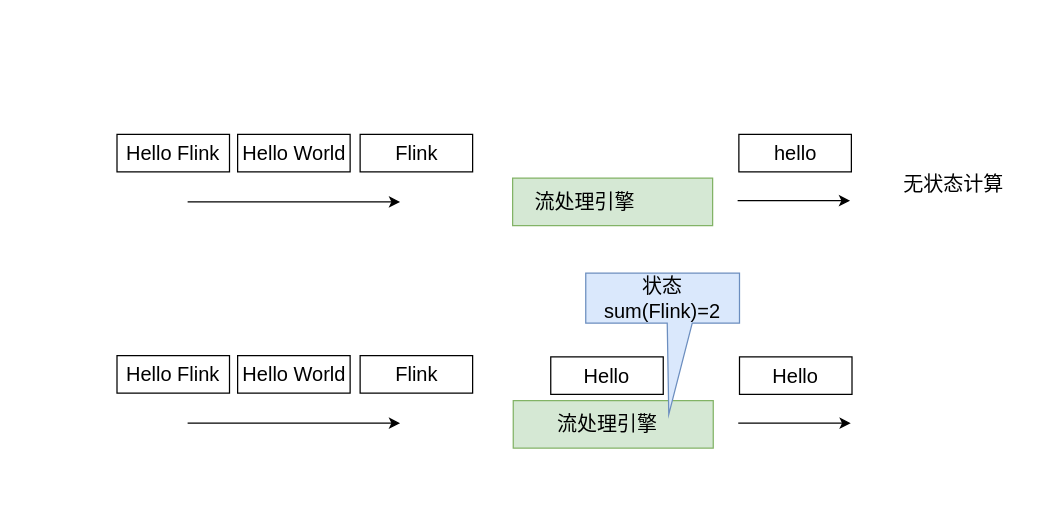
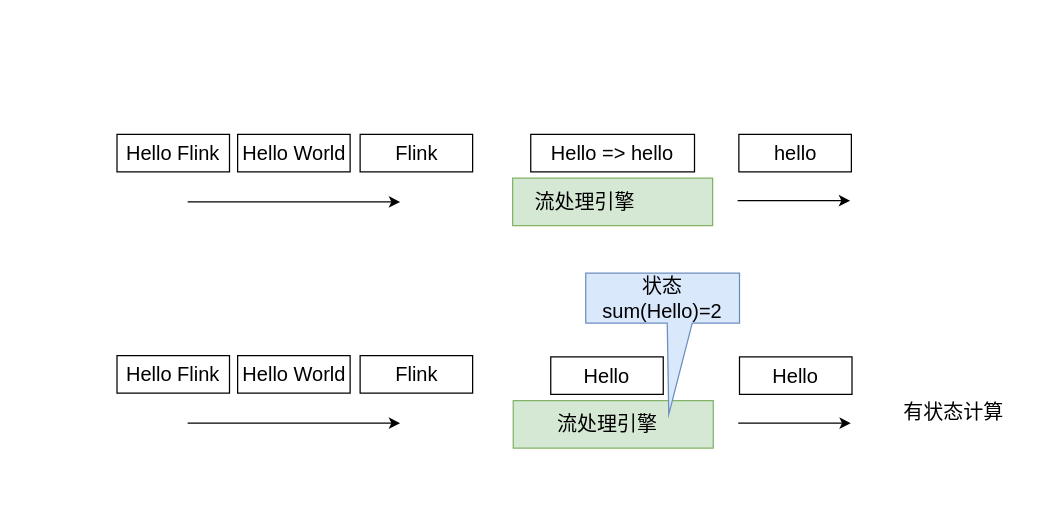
+ <mxCell id="16" value="Hello =&amp;gt; hello" style="rounded=0;whiteSpace=wrap;html=1;fontSize=16;" vertex="1" parent="1"><mxGeometry x="424" y="107" width="131" height="30" as="geometry" /></mxCell>
- <mxCell id="18" value="无状态计算" style="text;html=1;strokeColor=none;fillColor=none;align=center;verticalAlign=middle;whiteSpace=wrap;rounded=0;fontSize=16;" vertex="1" parent="1"><mxGeometry x="715" y="137" width="95" height="20" as="geometry" /></mxCell>
- <mxCell id="6" value="状态&lt;br&gt;sum(Flink)=2" style="shape=callout;whiteSpace=wrap;html=1;perimeter=calloutPerimeter;fontSize=16;size=73;position=0.53;position2=0.54;fillColor=#dae8fc;strokeColor=#6c8ebf;" parent="1" vertex="1"><mxGeometry x="468" y="218" width="123" height="113" as="geometry" /></mxCell>
+ <mxCell id="6" value="状态&lt;br&gt;sum(Hello)=2" style="shape=callout;whiteSpace=wrap;html=1;perimeter=calloutPerimeter;fontSize=16;size=73;position=0.53;position2=0.54;fillColor=#dae8fc;strokeColor=#6c8ebf;" parent="1" vertex="1"><mxGeometry x="468" y="218" width="123" height="113" as="geometry" /></mxCell>
+ <mxCell id="19" value="有状态计算" style="text;html=1;strokeColor=none;fillColor=none;align=center;verticalAlign=middle;whiteSpace=wrap;rounded=0;fontSize=16;" vertex="1" parent="1"><mxGeometry x="715" y="319" width="95" height="20" as="geometry" /></mxCell>
